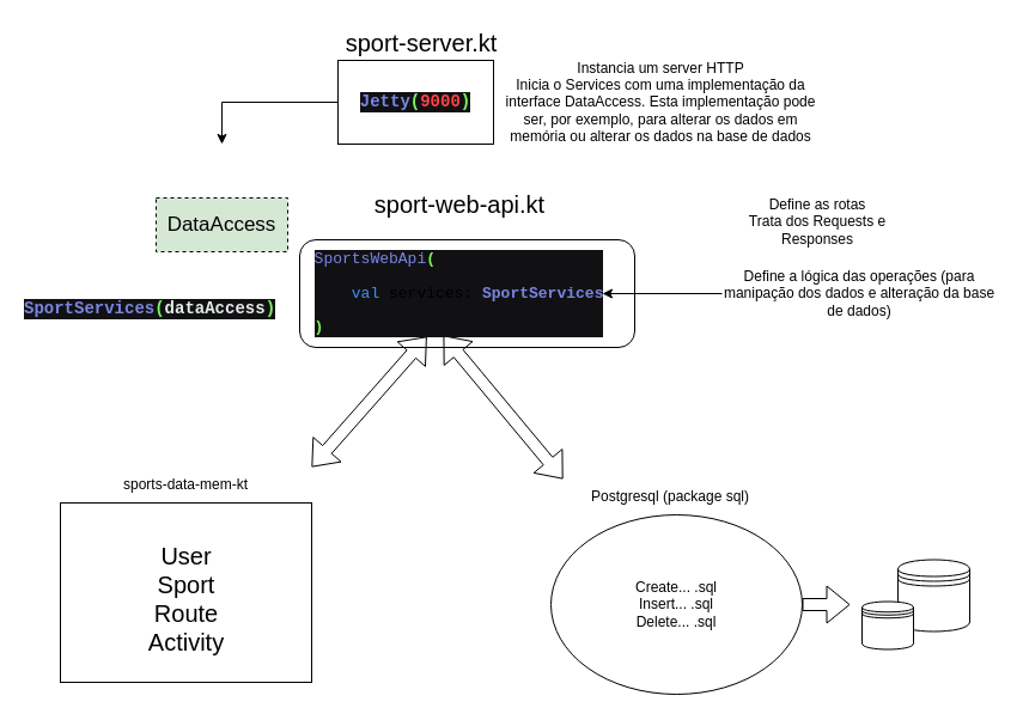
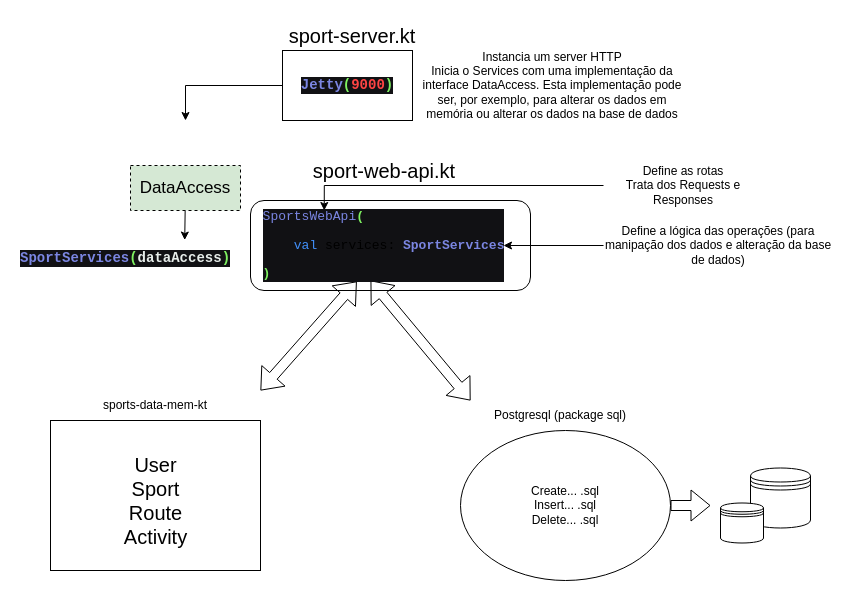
+ <mxCell id="5" style="edgeStyle=orthogonalEdgeStyle;rounded=0;orthogonalLoop=1;jettySize=auto;html=1;entryX=0.25;entryY=0;entryDx=0;entryDy=0;fontSize=13;fontColor=#7B86E2;" edge="1" parent="1" source="6" target="19"><mxGeometry relative="1" as="geometry" /></mxCell>
+ <mxCell id="20" style="rounded=0;orthogonalLoop=1;jettySize=auto;html=1;entryX=0.782;entryY=-0.013;entryDx=0;entryDy=0;entryPerimeter=0;fontSize=13;fontColor=#7B86E2;" edge="1" parent="1" source="21" target="26"><mxGeometry relative="1" as="geometry" /></mxCell>
